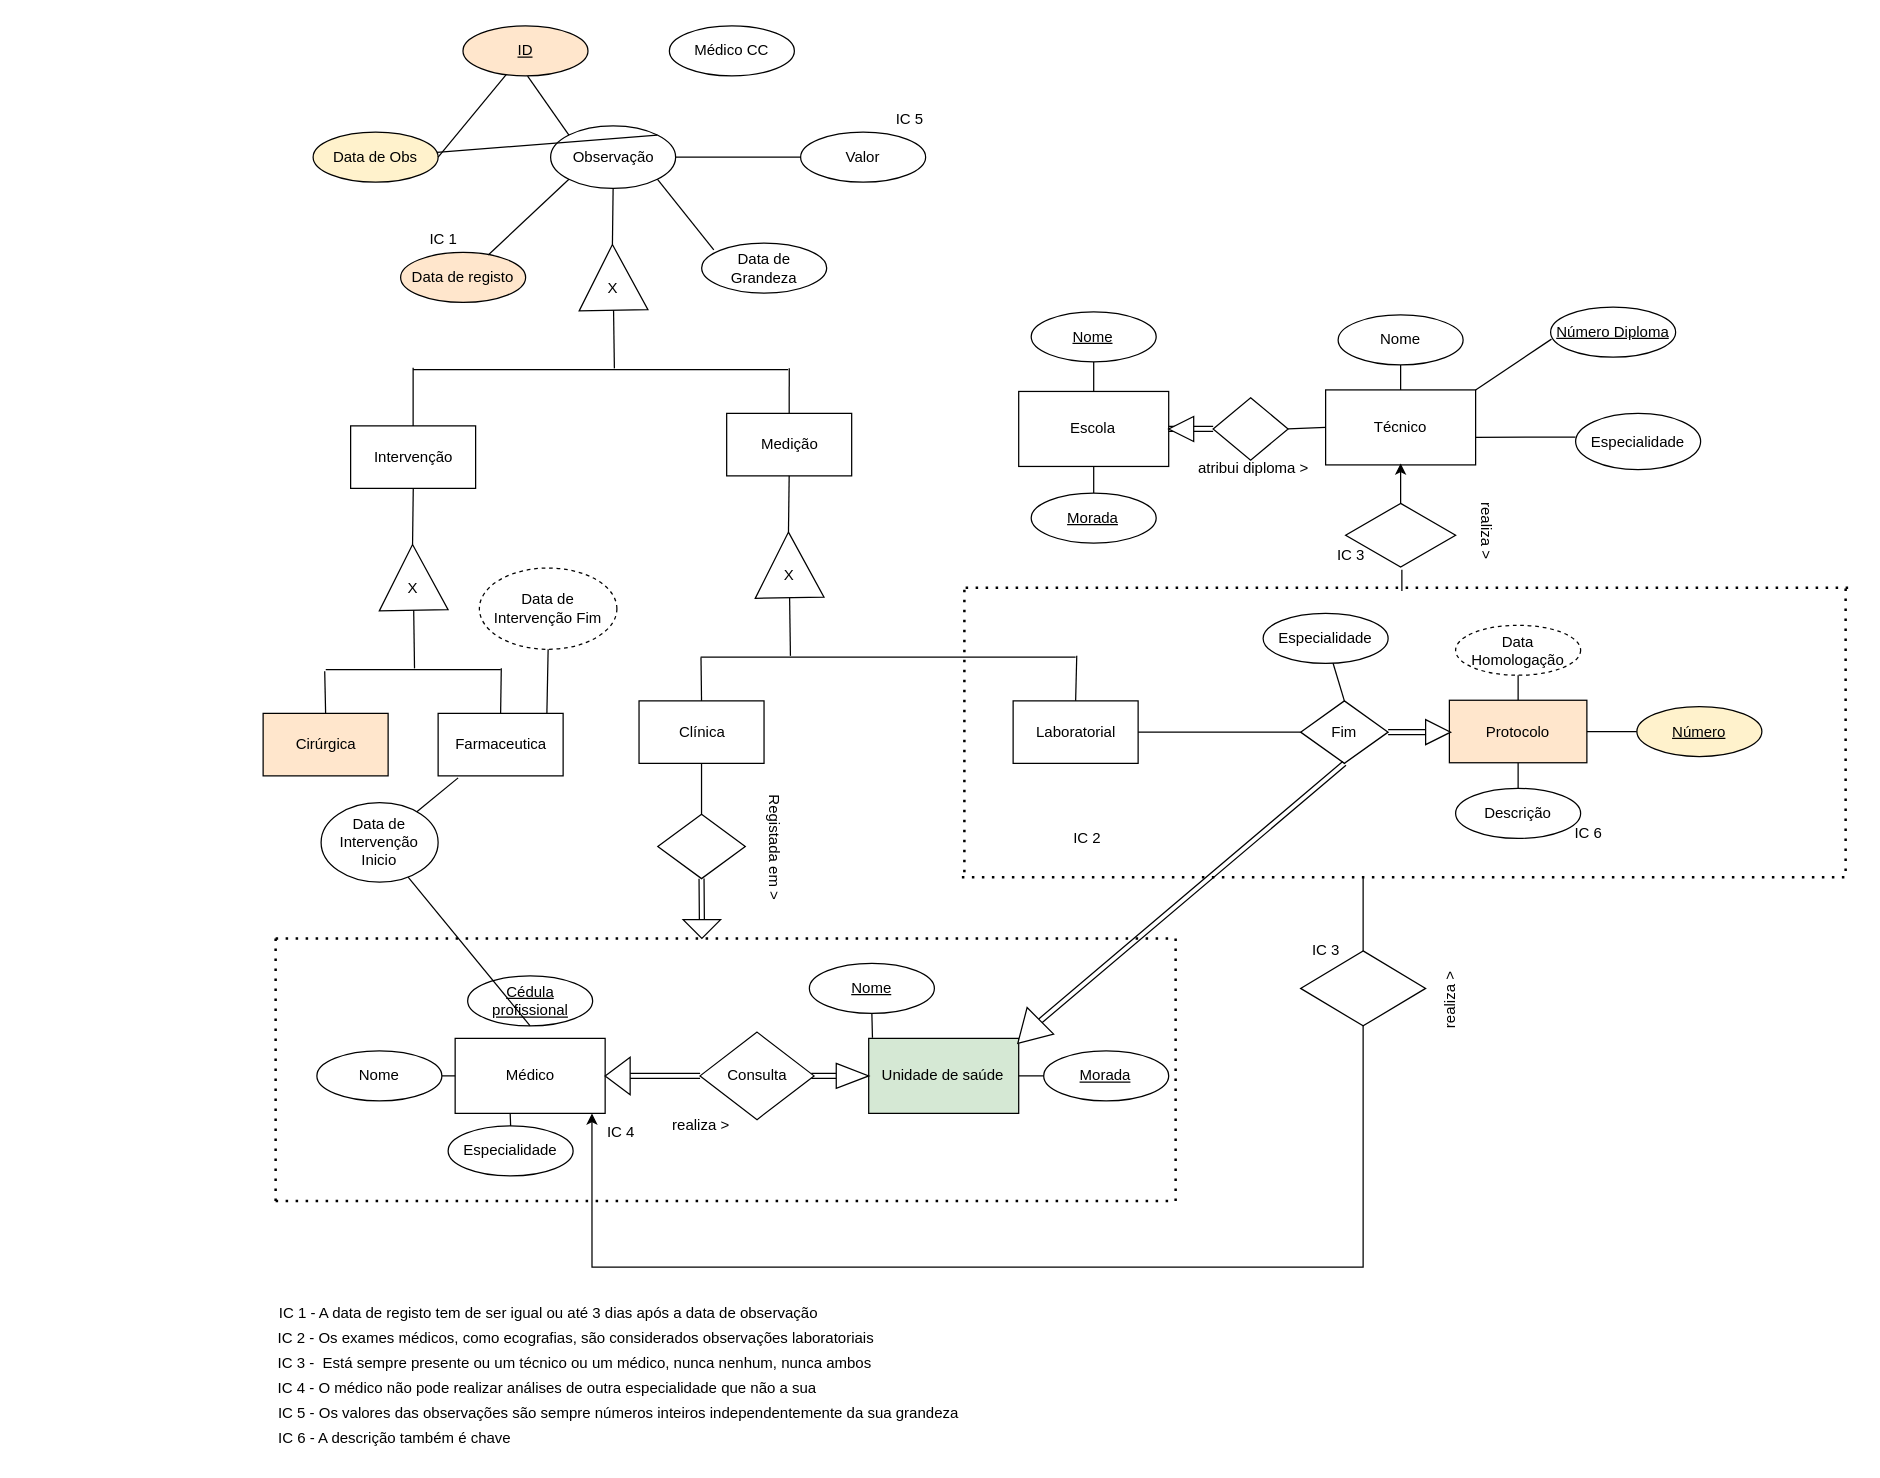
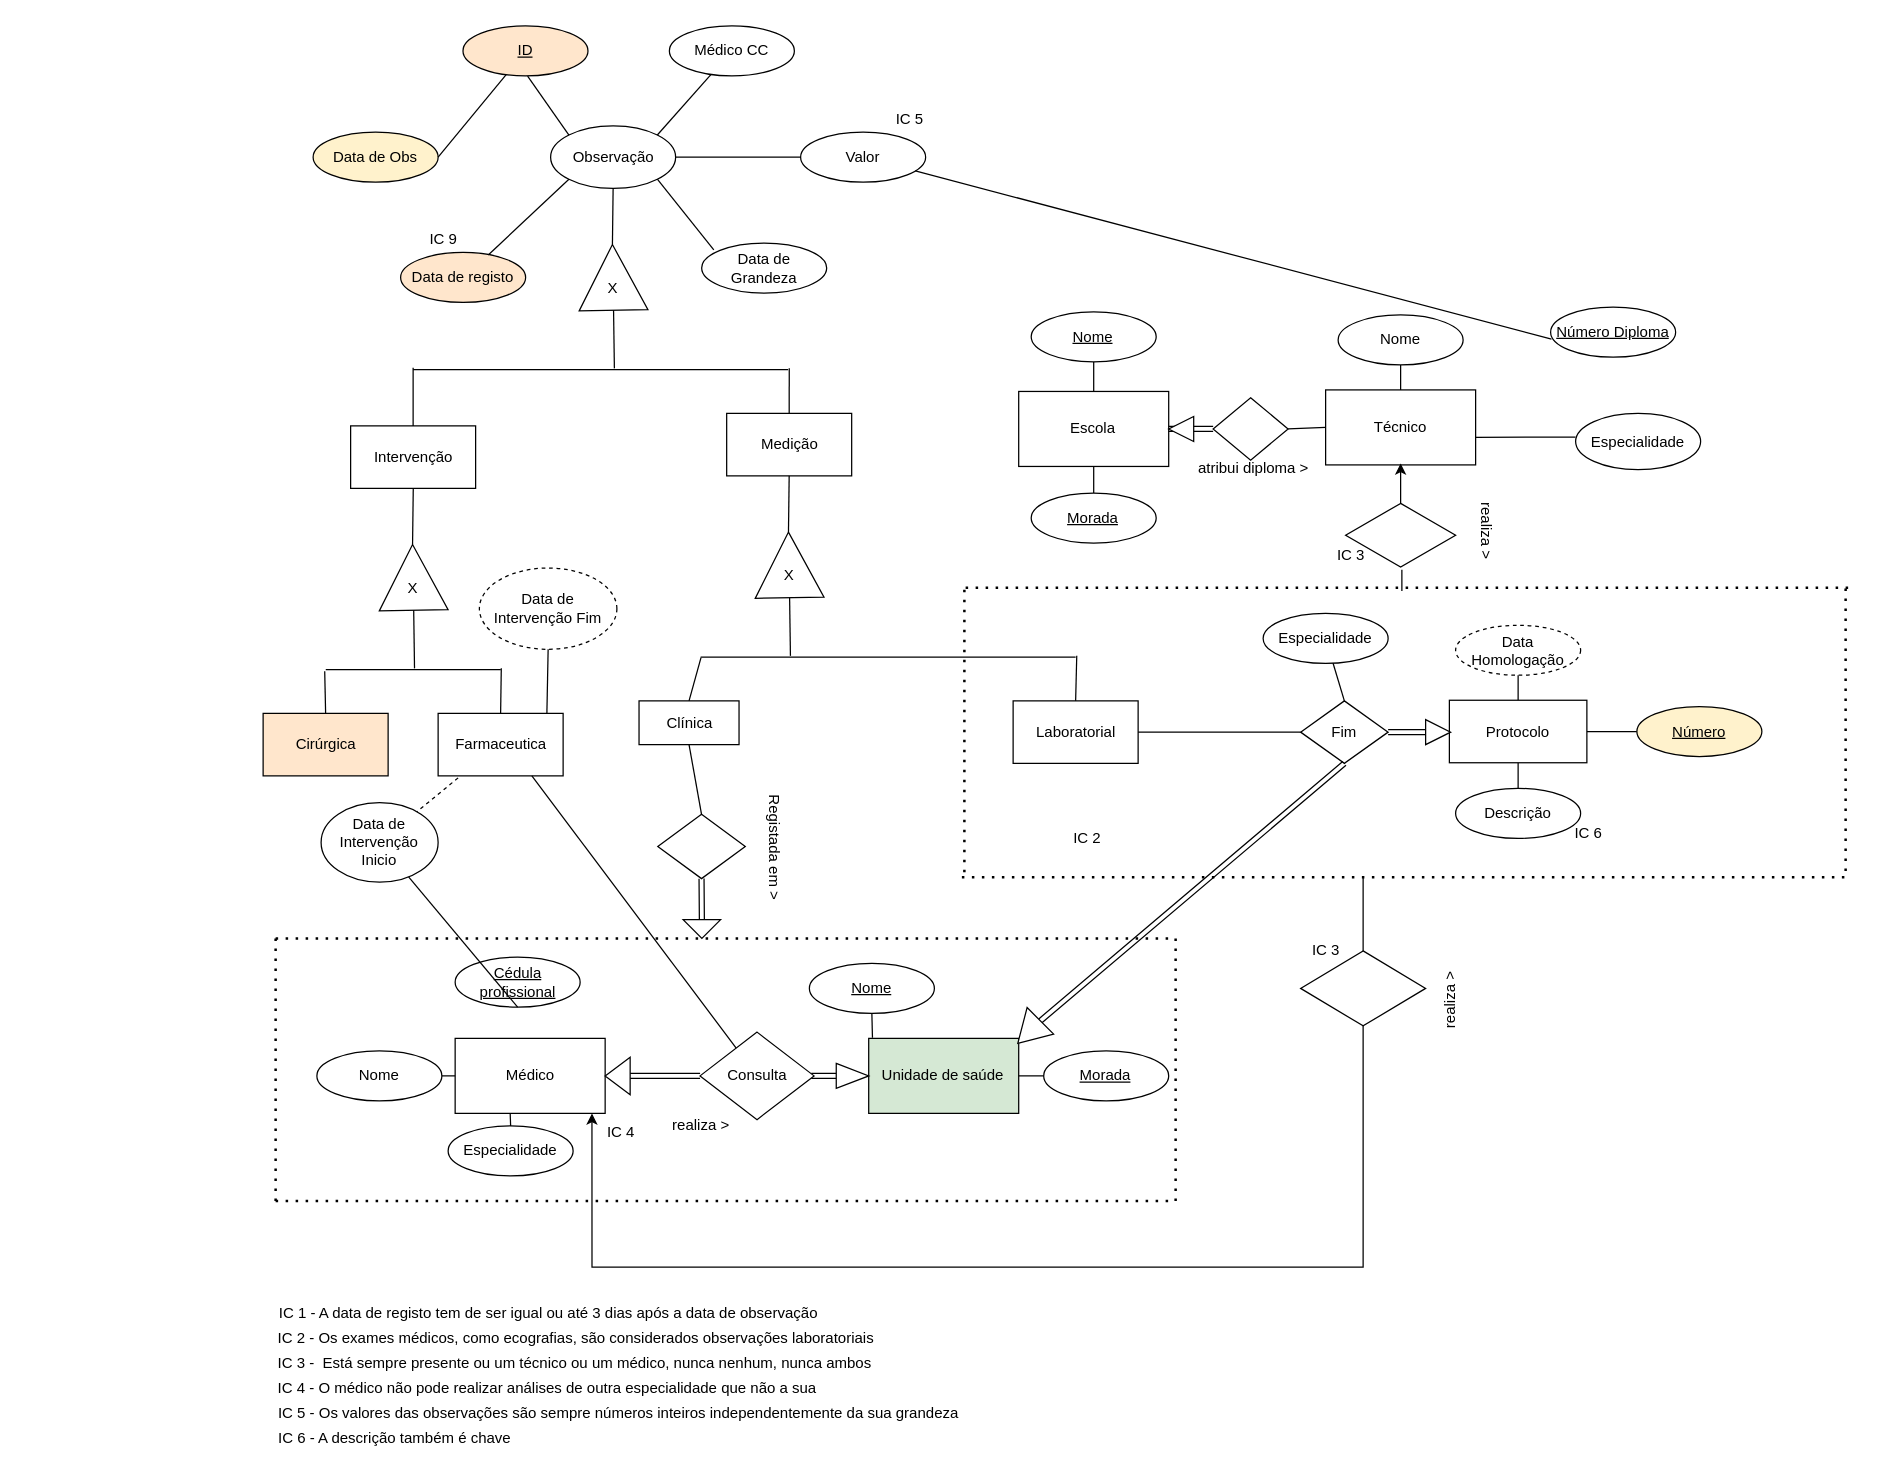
- <mxCell id="10" value="" style="endArrow=none;html=1;rounded=0;exitX=1;exitY=0;exitDx=0;exitDy=0;" parent="1" source="2" target="7" edge="1"><mxGeometry relative="1" as="geometry"><mxPoint x="380" y="0" as="sourcePoint" /><mxPoint x="540" y="0" as="targetPoint" /></mxGeometry></mxCell>
+ <mxCell id="10" value="" style="endArrow=none;html=1;rounded=0;exitX=1;exitY=0;exitDx=0;exitDy=0;" parent="1" source="2" target="5" edge="1"><mxGeometry relative="1" as="geometry"><mxPoint x="380" y="0" as="sourcePoint" /><mxPoint x="540" y="0" as="targetPoint" /></mxGeometry></mxCell>
- <mxCell id="106" value="IC 1" style="text;html=1;align=center;verticalAlign=middle;resizable=0;points=[];autosize=1;" parent="1" vertex="1"><mxGeometry x="333.62" y="181.23" width="40" height="20" as="geometry" /></mxCell>
+ <mxCell id="106" value="IC 9" style="text;html=1;align=center;verticalAlign=middle;resizable=0;points=[];autosize=1;" parent="1" vertex="1"><mxGeometry x="333.62" y="181.23" width="40" height="20" as="geometry" /></mxCell>
- <mxCell id="25" value="" style="endArrow=none;html=1;entryX=1;entryY=0;entryDx=0;entryDy=0;exitX=0.007;exitY=0.64;exitDx=0;exitDy=0;exitPerimeter=0;" parent="1" source="22" target="21" edge="1"><mxGeometry width="50" height="50" relative="1" as="geometry"><mxPoint x="360" y="366.23" as="sourcePoint" /><mxPoint x="410" y="316.23" as="targetPoint" /></mxGeometry></mxCell>
+ <mxCell id="25" value="" style="endArrow=none;html=1;exitX=0.007;exitY=0.64;exitDx=0;exitDy=0;exitPerimeter=0;" parent="1" source="22" target="6" edge="1"><mxGeometry width="50" height="50" relative="1" as="geometry"><mxPoint x="360" y="366.23" as="sourcePoint" /><mxPoint x="410" y="316.23" as="targetPoint" /></mxGeometry></mxCell>
- <mxCell id="93" value="Protocolo" style="whiteSpace=wrap;html=1;rounded=0;sketch=0;fillColor=#ffe6cc;" parent="1" vertex="1"><mxGeometry x="1159" y="559.5" width="110" height="50" as="geometry" /></mxCell>
+ <mxCell id="93" value="Protocolo" style="whiteSpace=wrap;html=1;rounded=0;sketch=0;" parent="1" vertex="1"><mxGeometry x="1159" y="559.5" width="110" height="50" as="geometry" /></mxCell>
- <mxCell id="43" value="Clínica" style="html=1;dashed=0;whitespace=wrap;" parent="1" vertex="1"><mxGeometry x="510.73" y="560" width="100" height="50" as="geometry" /></mxCell>
+ <mxCell id="43" value="Clínica" style="html=1;dashed=0;whitespace=wrap;" parent="1" vertex="1"><mxGeometry x="510.73" y="560" width="80" height="35" as="geometry" /></mxCell>
- <mxCell id="87" value="" style="endArrow=none;html=1;rounded=0;exitX=0.16;exitY=1.032;exitDx=0;exitDy=0;exitPerimeter=0;" parent="1" source="51" target="80" edge="1"><mxGeometry relative="1" as="geometry"><mxPoint x="490" y="780" as="sourcePoint" /><mxPoint x="320" y="640" as="targetPoint" /></mxGeometry></mxCell>
+ <mxCell id="87" value="" style="endArrow=none;html=1;rounded=0;exitX=0.16;exitY=1.032;exitDx=0;exitDy=0;exitPerimeter=0;dashed=1;" parent="1" source="51" target="80" edge="1"><mxGeometry relative="1" as="geometry"><mxPoint x="490" y="780" as="sourcePoint" /><mxPoint x="320" y="640" as="targetPoint" /></mxGeometry></mxCell>
+ <mxCell id="128" value="" style="endArrow=none;html=1;rounded=0;exitX=0.75;exitY=1;exitDx=0;exitDy=0;" edge="1" parent="1" source="51" target="62"><mxGeometry relative="1" as="geometry"><mxPoint x="770" y="770" as="sourcePoint" /><mxPoint x="930" y="770" as="targetPoint" /></mxGeometry></mxCell>
- <mxCell id="68" value="Cédula profissional" style="ellipse;whiteSpace=wrap;html=1;align=center;fontStyle=4;" parent="1" vertex="1"><mxGeometry x="373.62" y="780" width="100" height="40" as="geometry" /></mxCell>
+ <mxCell id="68" value="Cédula profissional" style="ellipse;whiteSpace=wrap;html=1;align=center;fontStyle=4;" parent="1" vertex="1"><mxGeometry x="363.62" y="765" width="100" height="40" as="geometry" /></mxCell>
